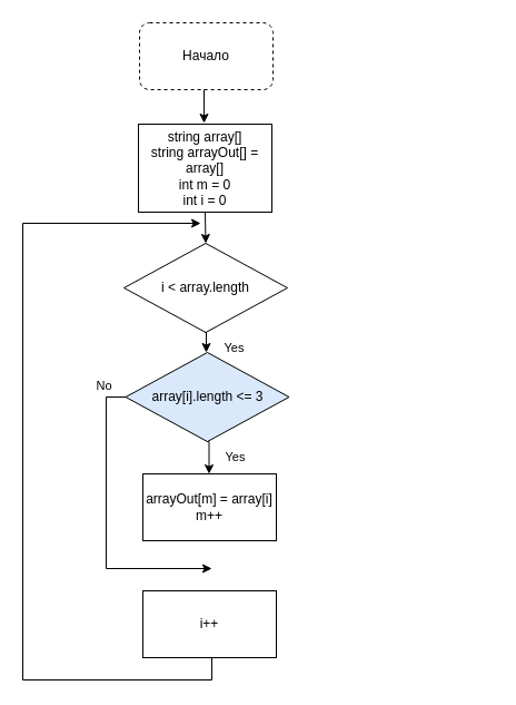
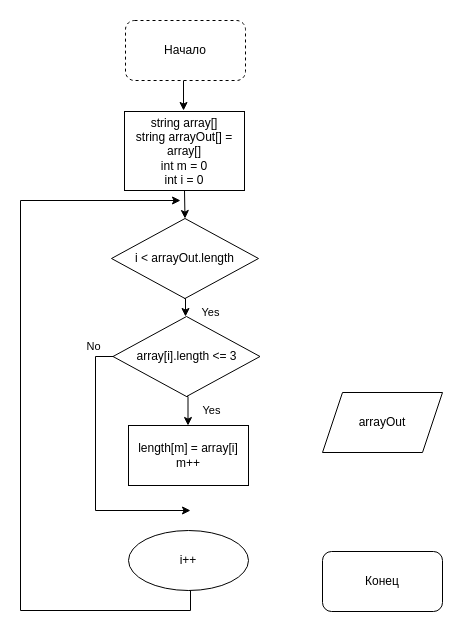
- <mxCell id="10" value="i &amp;lt; array.length" style="rhombus;whiteSpace=wrap;html=1;" parent="1" vertex="1"><mxGeometry x="111" y="218" width="147" height="80" as="geometry" /></mxCell>
+ <mxCell id="10" value="i &amp;lt; arrayOut.length" style="rhombus;whiteSpace=wrap;html=1;" parent="1" vertex="1"><mxGeometry x="111" y="218" width="147" height="80" as="geometry" /></mxCell>
- <mxCell id="13" value="array[i].length &amp;lt;= 3" style="rhombus;whiteSpace=wrap;html=1;fillColor=#dae8fc;" vertex="1" parent="1"><mxGeometry x="112.5" y="316" width="147" height="80" as="geometry" /></mxCell>
+ <mxCell id="13" value="array[i].length &amp;lt;= 3" style="rhombus;whiteSpace=wrap;html=1;" vertex="1" parent="1"><mxGeometry x="112.5" y="316" width="147" height="80" as="geometry" /></mxCell>
+ <mxCell id="7" value="arrayOut" style="shape=parallelogram;perimeter=parallelogramPerimeter;whiteSpace=wrap;html=1;fixedSize=1;" parent="1" vertex="1"><mxGeometry x="322" y="392" width="120" height="60" as="geometry" /></mxCell>
- <mxCell id="11" value="arrayOut[m] = array[i]&lt;br&gt;m++" style="rounded=0;whiteSpace=wrap;html=1;" parent="1" vertex="1"><mxGeometry x="128" y="425" width="120" height="60" as="geometry" /></mxCell>
+ <mxCell id="11" value="length[m] = array[i]&lt;br&gt;m++" style="rounded=0;whiteSpace=wrap;html=1;" parent="1" vertex="1"><mxGeometry x="128" y="425" width="120" height="60" as="geometry" /></mxCell>
- <mxCell id="16" value="i++" style="rounded=0;whiteSpace=wrap;html=1;" vertex="1" parent="1"><mxGeometry x="128" y="530" width="120" height="60" as="geometry" /></mxCell>
+ <mxCell id="16" value="i++" style="ellipse;whiteSpace=wrap;html=1;" vertex="1" parent="1"><mxGeometry x="128" y="530" width="120" height="60" as="geometry" /></mxCell>
+ <mxCell id="4" value="Конец" style="rounded=1;whiteSpace=wrap;html=1;" parent="1" vertex="1"><mxGeometry x="322" y="551" width="120" height="60" as="geometry" /></mxCell>
